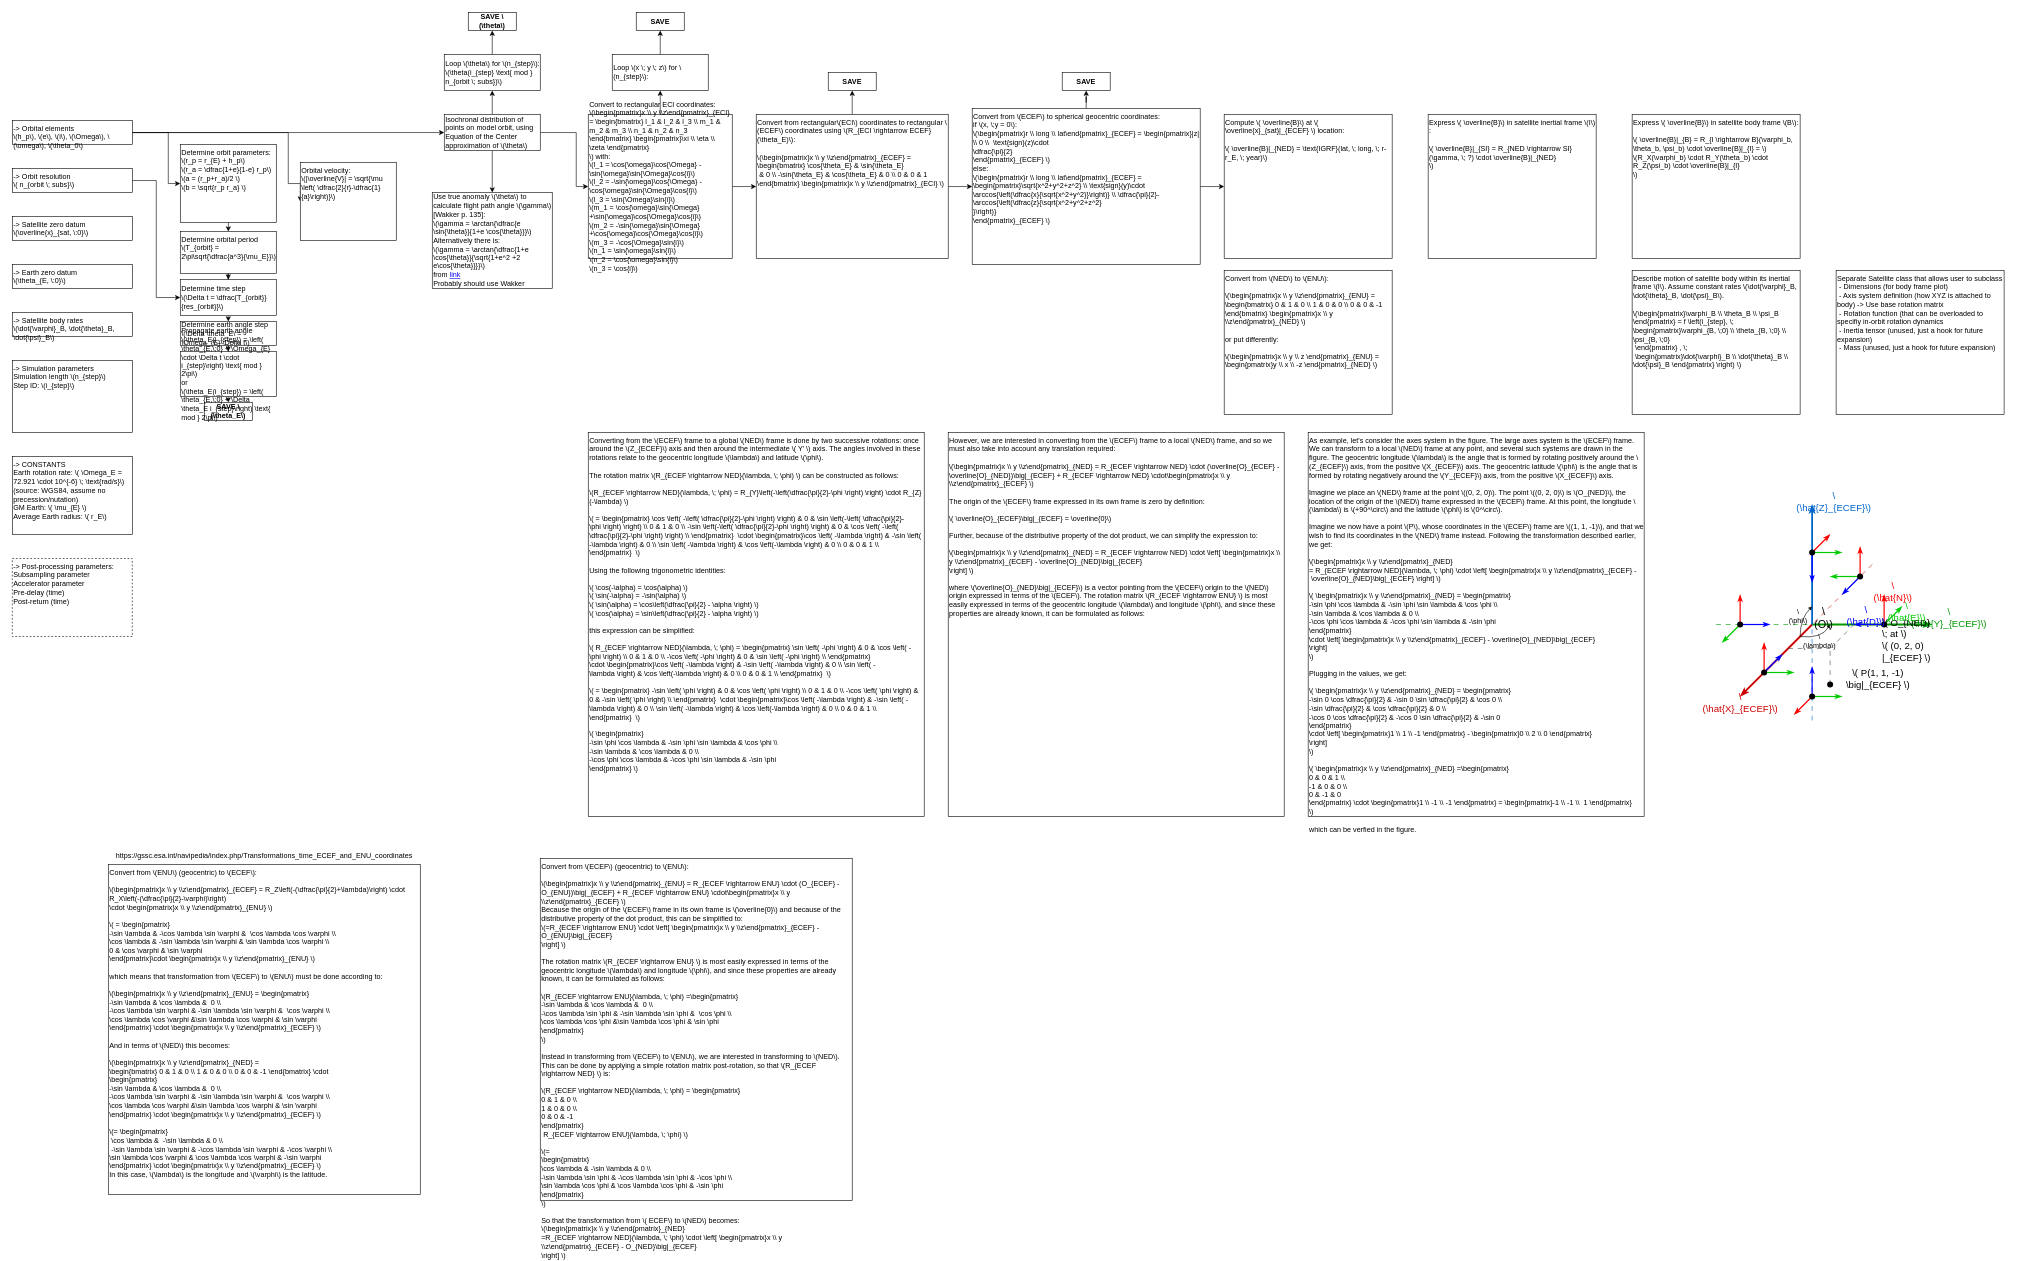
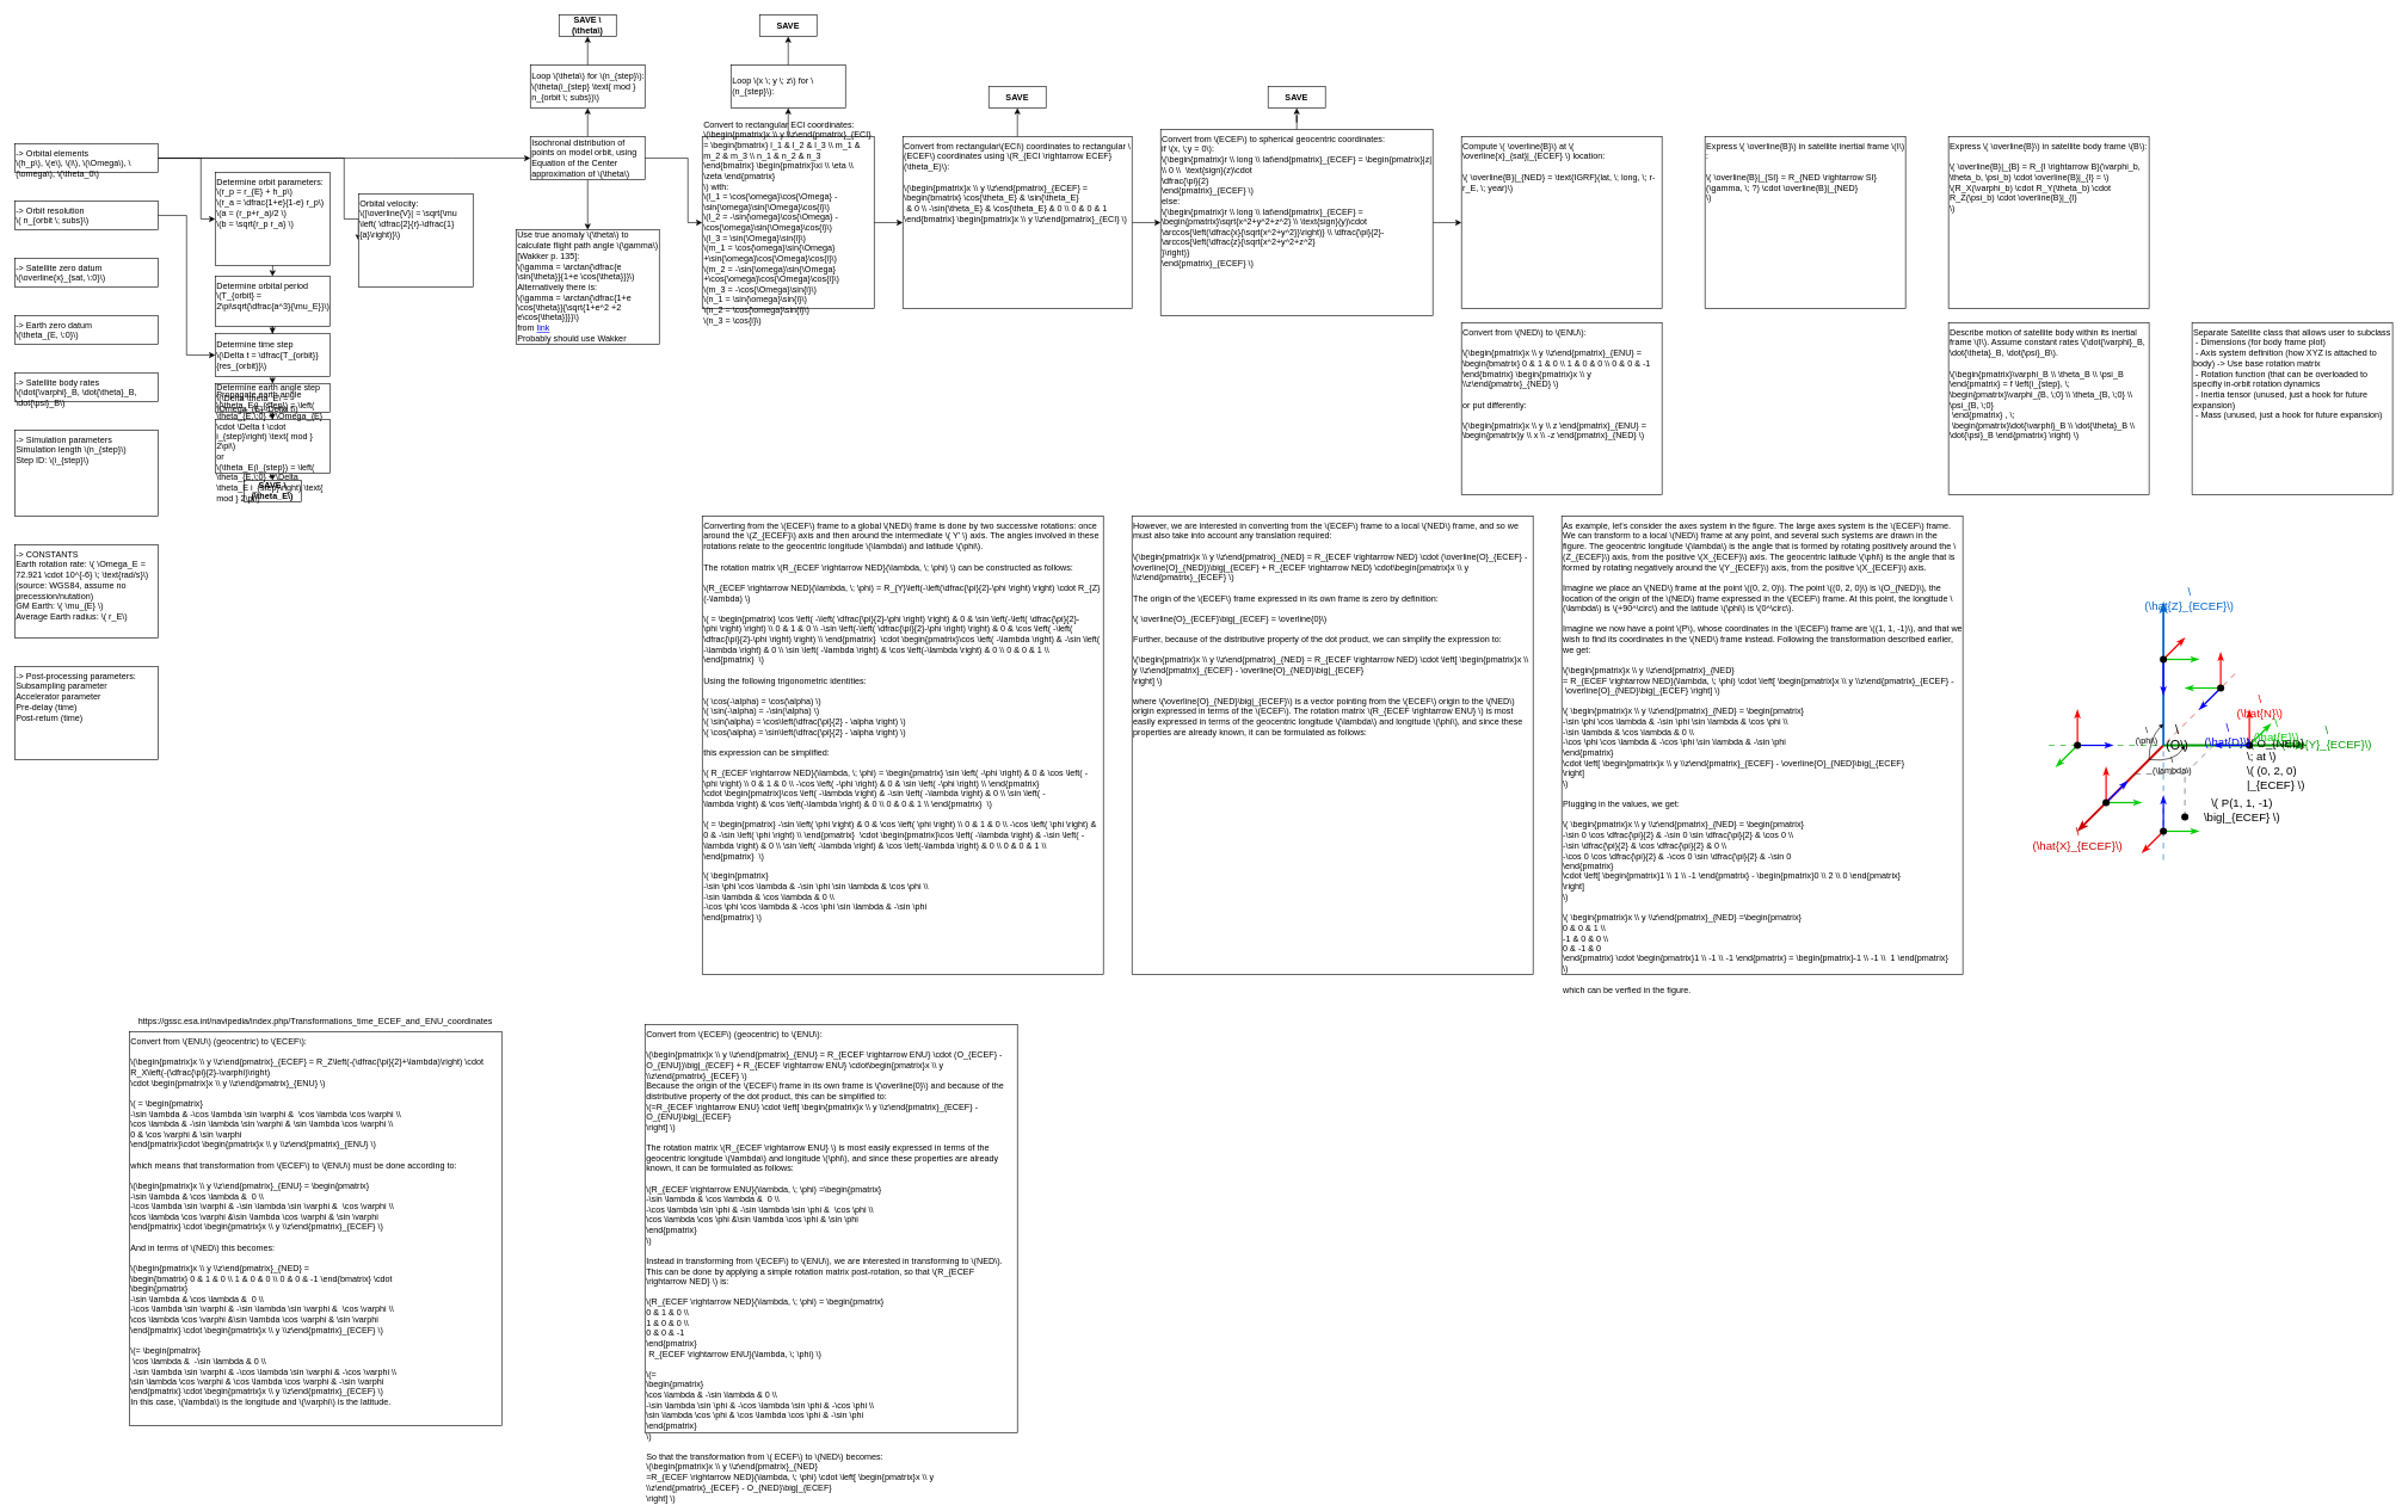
- <mxCell id="50" value="-&amp;gt; Post-processing parameters:&lt;br&gt;Subsampling parameter&lt;br&gt;Accelerator parameter&lt;br&gt;Pre-delay (time)&lt;br&gt;Post-return (time)" style="rounded=0;whiteSpace=wrap;html=1;align=left;verticalAlign=top;dashed=1;" parent="1" vertex="1"><mxGeometry x="20" y="930" width="200" height="130" as="geometry" /></mxCell>
+ <mxCell id="50" value="-&amp;gt; Post-processing parameters:&lt;br&gt;Subsampling parameter&lt;br&gt;Accelerator parameter&lt;br&gt;Pre-delay (time)&lt;br&gt;Post-return (time)" style="rounded=0;whiteSpace=wrap;html=1;align=left;verticalAlign=top;" parent="1" vertex="1"><mxGeometry x="20" y="930" width="200" height="130" as="geometry" /></mxCell>
